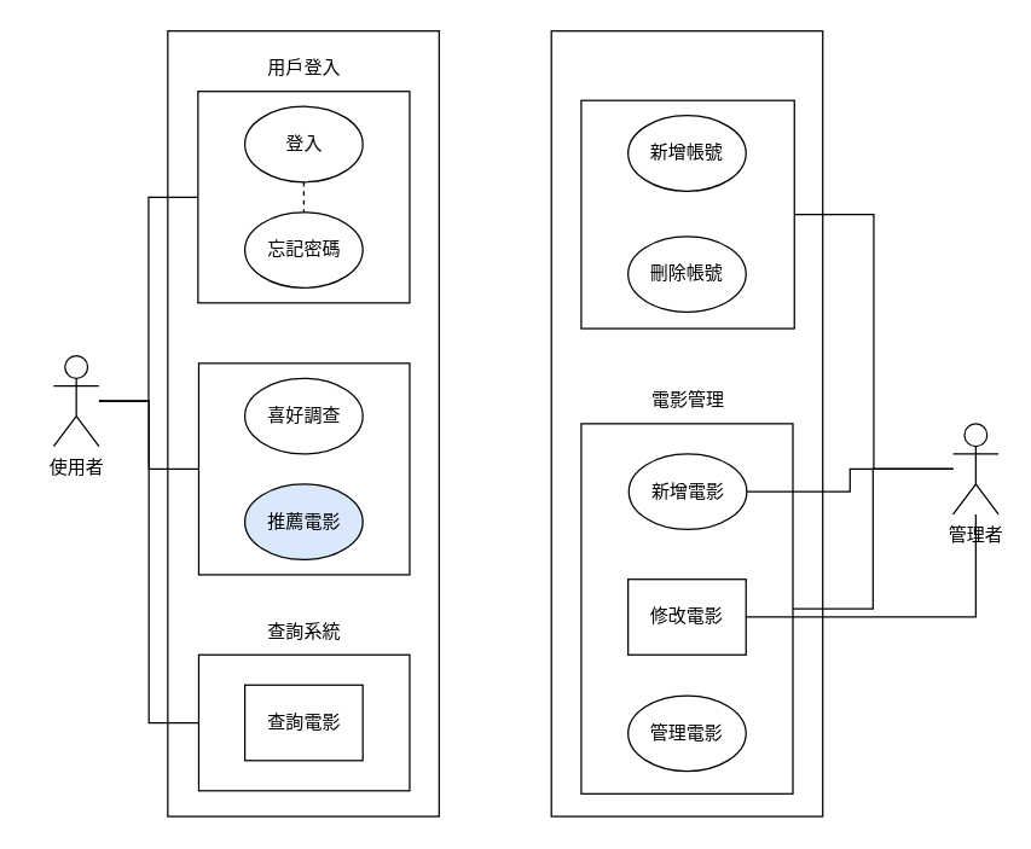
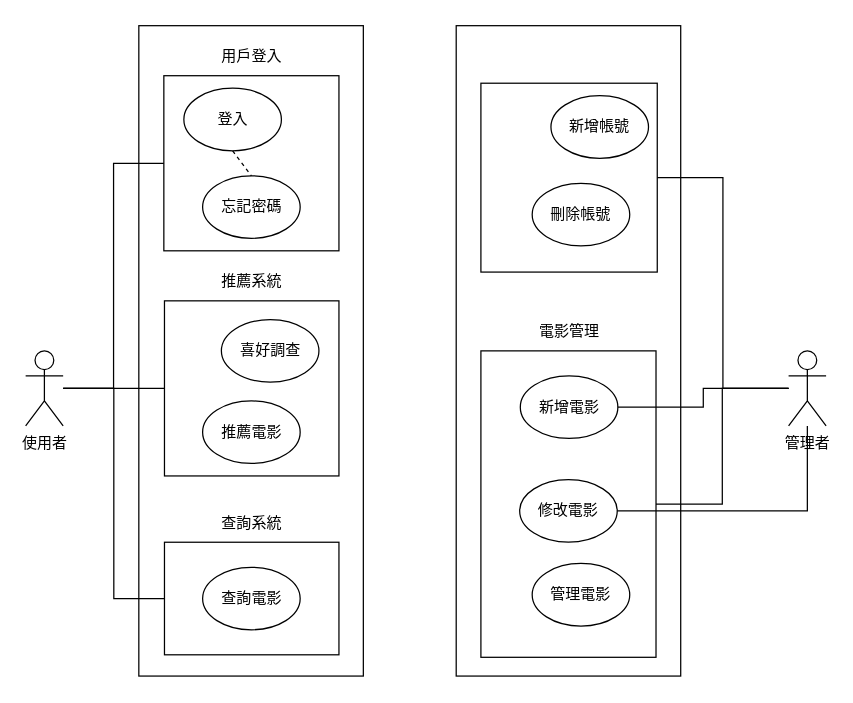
- <mxCell id="8" value="登入" style="ellipse;whiteSpace=wrap;html=1;" vertex="1" parent="2"><mxGeometry x="141.5" y="50" width="78" height="50" as="geometry" /></mxCell>
+ <mxCell id="8" value="登入" style="ellipse;whiteSpace=wrap;html=1;" vertex="1" parent="2"><mxGeometry x="126.5" y="50" width="78" height="50" as="geometry" /></mxCell>
- <mxCell id="24" value="新增帳號" style="ellipse;whiteSpace=wrap;html=1;" vertex="1" parent="2"><mxGeometry x="395" y="56" width="78" height="50" as="geometry" /></mxCell>
+ <mxCell id="24" value="新增帳號" style="ellipse;whiteSpace=wrap;html=1;" vertex="1" parent="2"><mxGeometry x="420" y="56" width="78" height="50" as="geometry" /></mxCell>
- <mxCell id="25" value="刪除帳號" style="ellipse;whiteSpace=wrap;html=1;" vertex="1" parent="2"><mxGeometry x="395" y="136" width="78" height="50" as="geometry" /></mxCell>
+ <mxCell id="25" value="刪除帳號" style="ellipse;whiteSpace=wrap;html=1;" vertex="1" parent="2"><mxGeometry x="405" y="126" width="78" height="50" as="geometry" /></mxCell>
+ <mxCell id="15" value="推薦系統" style="text;html=1;strokeColor=none;fillColor=none;align=center;verticalAlign=middle;whiteSpace=wrap;rounded=0;" vertex="1" parent="2"><mxGeometry x="150.5" y="190" width="60" height="30" as="geometry" /></mxCell>
- <mxCell id="5" value="使用者&lt;br&gt;" style="shape=umlActor;verticalLabelPosition=bottom;verticalAlign=top;html=1;" vertex="1" parent="2"><mxGeometry x="15" y="215" width="30" height="60" as="geometry" /></mxCell>
+ <mxCell id="5" value="使用者&lt;br&gt;" style="shape=umlActor;verticalLabelPosition=bottom;verticalAlign=top;html=1;" vertex="1" parent="2"><mxGeometry y="260" width="30" height="60" as="geometry" /></mxCell>
- <mxCell id="16" value="喜好調查" style="ellipse;whiteSpace=wrap;html=1;" vertex="1" parent="2"><mxGeometry x="141.5" y="230" width="78" height="50" as="geometry" /></mxCell>
+ <mxCell id="16" value="喜好調查" style="ellipse;whiteSpace=wrap;html=1;" vertex="1" parent="2"><mxGeometry x="156.5" y="235" width="78" height="50" as="geometry" /></mxCell>
- <mxCell id="14" value="推薦電影" style="ellipse;whiteSpace=wrap;html=1;fillColor=#dae8fc;" vertex="1" parent="2"><mxGeometry x="141.5" y="300" width="78" height="50" as="geometry" /></mxCell>
+ <mxCell id="14" value="推薦電影" style="ellipse;whiteSpace=wrap;html=1;" vertex="1" parent="2"><mxGeometry x="141.5" y="300" width="78" height="50" as="geometry" /></mxCell>
- <mxCell id="29" value="修改電影" style="whiteSpace=wrap;html=1;rounded=0;" vertex="1" parent="2"><mxGeometry x="395" y="363" width="78" height="50" as="geometry" /></mxCell>
+ <mxCell id="29" value="修改電影" style="ellipse;whiteSpace=wrap;html=1;" vertex="1" parent="2"><mxGeometry x="395" y="363" width="78" height="50" as="geometry" /></mxCell>
- <mxCell id="18" value="查詢電影" style="whiteSpace=wrap;html=1;rounded=0;" vertex="1" parent="2"><mxGeometry x="141.5" y="433" width="78" height="50" as="geometry" /></mxCell>
+ <mxCell id="18" value="查詢電影" style="ellipse;whiteSpace=wrap;html=1;" vertex="1" parent="2"><mxGeometry x="141.5" y="433" width="78" height="50" as="geometry" /></mxCell>
- <mxCell id="32" value="管理電影" style="ellipse;whiteSpace=wrap;html=1;" vertex="1" parent="2"><mxGeometry x="395" y="440" width="78" height="50" as="geometry" /></mxCell>
+ <mxCell id="32" value="管理電影" style="ellipse;whiteSpace=wrap;html=1;" vertex="1" parent="2"><mxGeometry x="405" y="430" width="78" height="50" as="geometry" /></mxCell>
